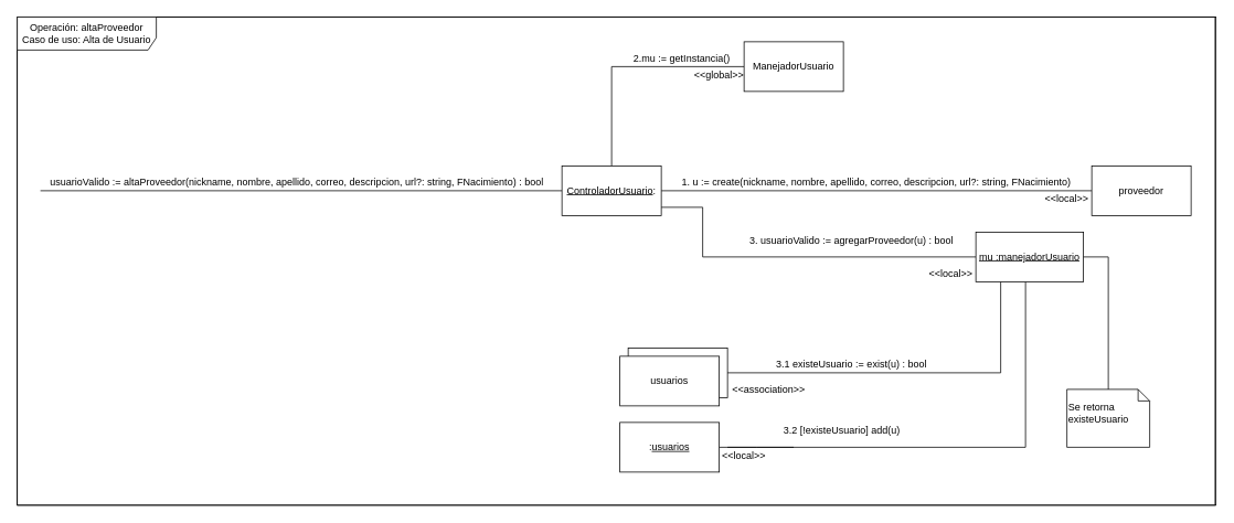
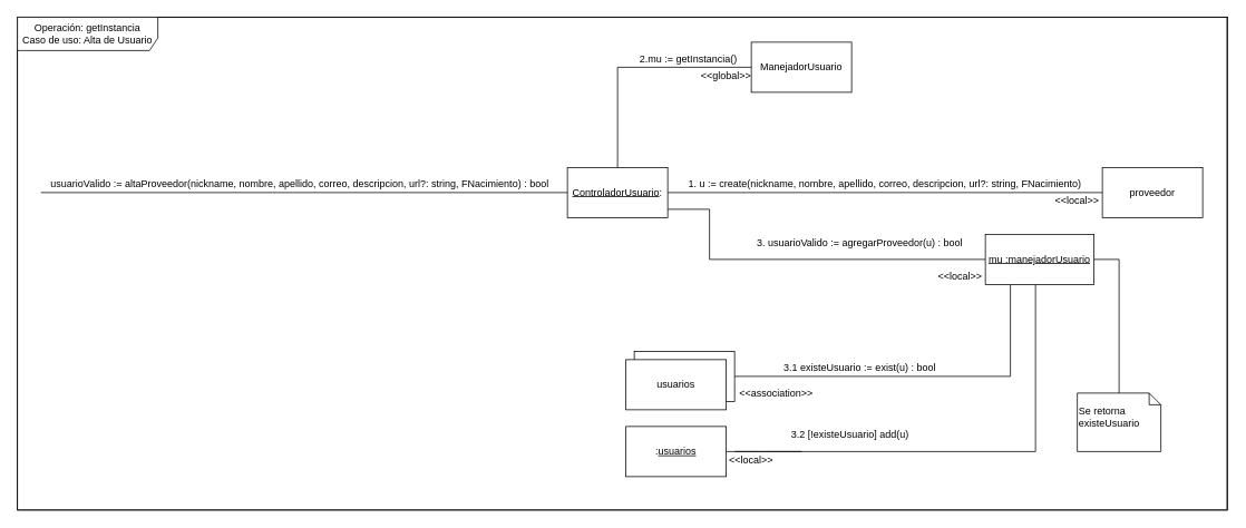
- <mxCell id="30" value="Operación: altaProveedor&lt;br&gt;Caso de uso: Alta de Usuario" style="shape=umlFrame;whiteSpace=wrap;html=1;width=168;height=40;" vertex="1" parent="1"><mxGeometry x="20" y="20" width="1447" height="590" as="geometry" /></mxCell>
+ <mxCell id="30" value="Operación: getInstancia&lt;br&gt;Caso de uso: Alta de Usuario" style="shape=umlFrame;whiteSpace=wrap;html=1;width=168;height=40;" vertex="1" parent="1"><mxGeometry x="20" y="20" width="1447" height="590" as="geometry" /></mxCell>
